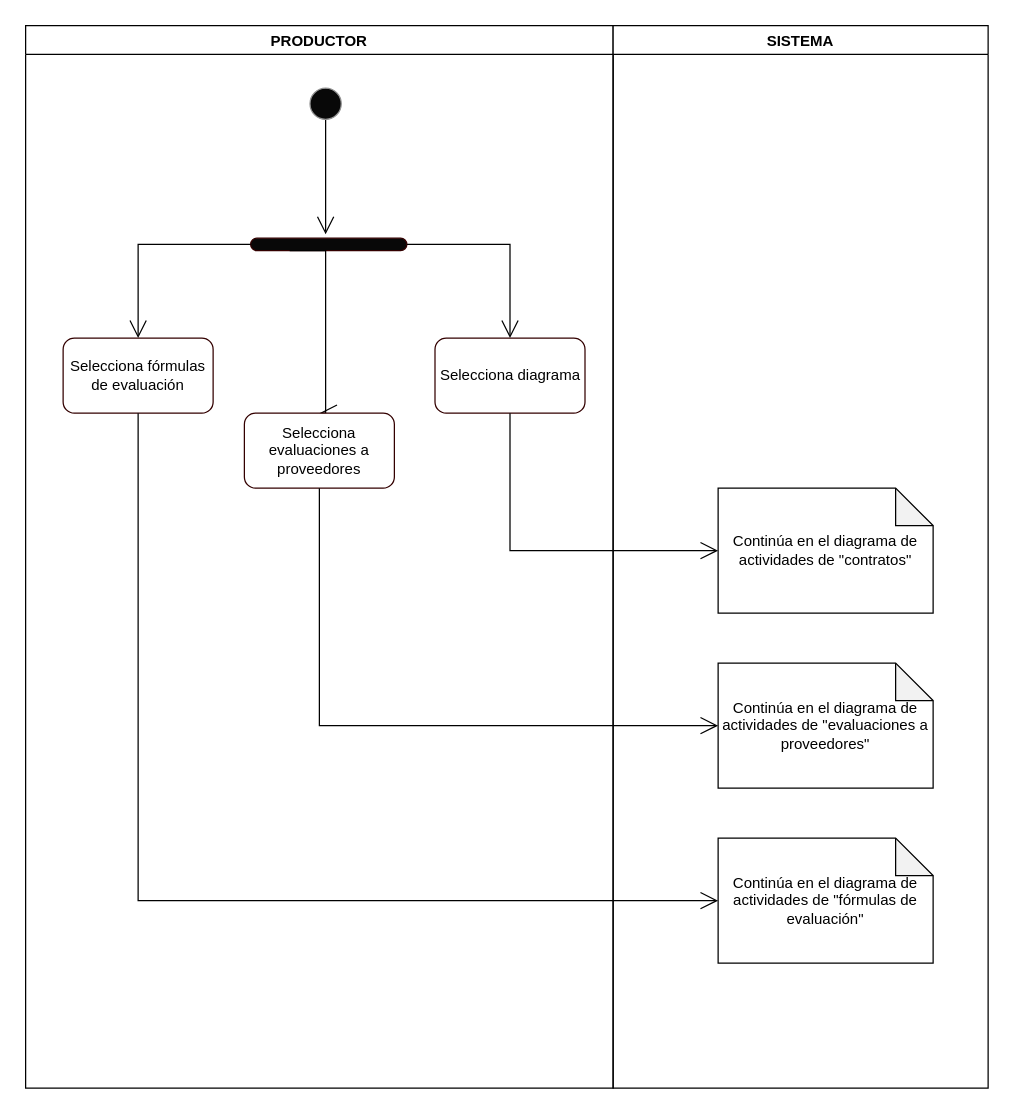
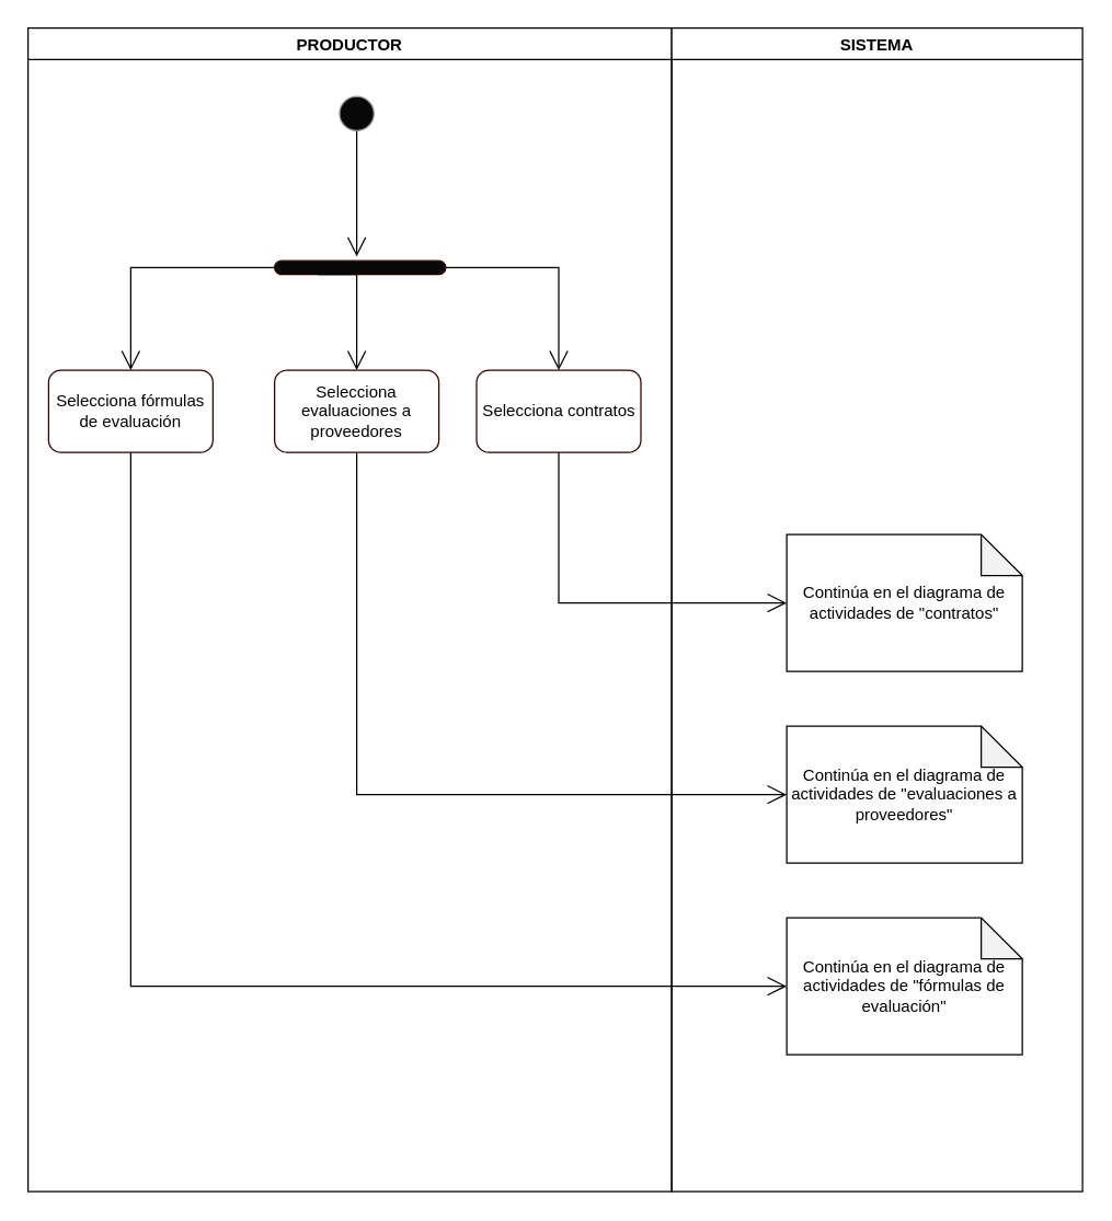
- <mxCell id="7" value="Selecciona fórmulas de evaluación" style="rounded=1;whiteSpace=wrap;html=1;strokeColor=#330000;fillColor=#FFFFFF;gradientColor=none;" parent="2" vertex="1"><mxGeometry x="30" y="250" width="120" height="60" as="geometry" /></mxCell>
+ <mxCell id="7" value="Selecciona fórmulas de evaluación" style="rounded=1;whiteSpace=wrap;html=1;strokeColor=#330000;fillColor=#FFFFFF;gradientColor=none;" parent="2" vertex="1"><mxGeometry x="15" y="250" width="120" height="60" as="geometry" /></mxCell>
- <mxCell id="11" value="Selecciona diagrama" style="rounded=1;whiteSpace=wrap;html=1;strokeColor=#330000;fillColor=#FFFFFF;gradientColor=none;" parent="2" vertex="1"><mxGeometry x="327.5" y="250" width="120" height="60" as="geometry" /></mxCell>
+ <mxCell id="11" value="Selecciona contratos" style="rounded=1;whiteSpace=wrap;html=1;strokeColor=#330000;fillColor=#FFFFFF;gradientColor=none;" parent="2" vertex="1"><mxGeometry x="327.5" y="250" width="120" height="60" as="geometry" /></mxCell>
- <mxCell id="9" value="Selecciona evaluaciones a proveedores" style="rounded=1;whiteSpace=wrap;html=1;strokeColor=#330000;fillColor=#FFFFFF;gradientColor=none;" parent="2" vertex="1"><mxGeometry x="175" y="310" width="120" height="60" as="geometry" /></mxCell>
+ <mxCell id="9" value="Selecciona evaluaciones a proveedores" style="rounded=1;whiteSpace=wrap;html=1;strokeColor=#330000;fillColor=#FFFFFF;gradientColor=none;" parent="2" vertex="1"><mxGeometry x="180" y="250" width="120" height="60" as="geometry" /></mxCell>
